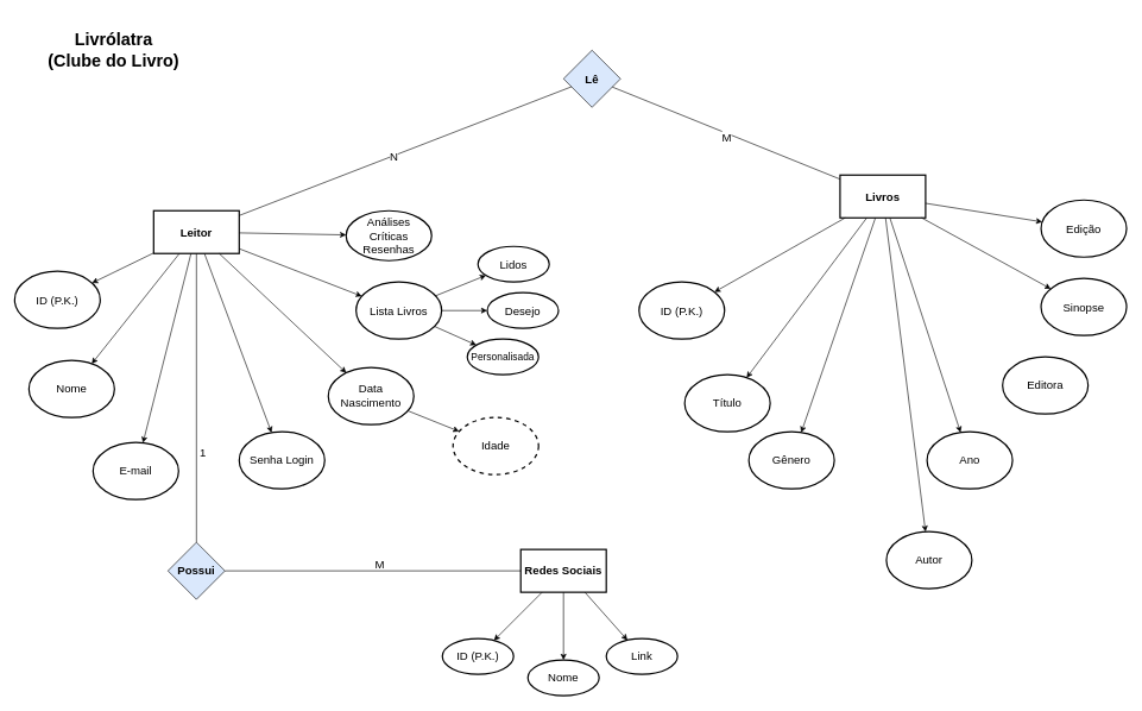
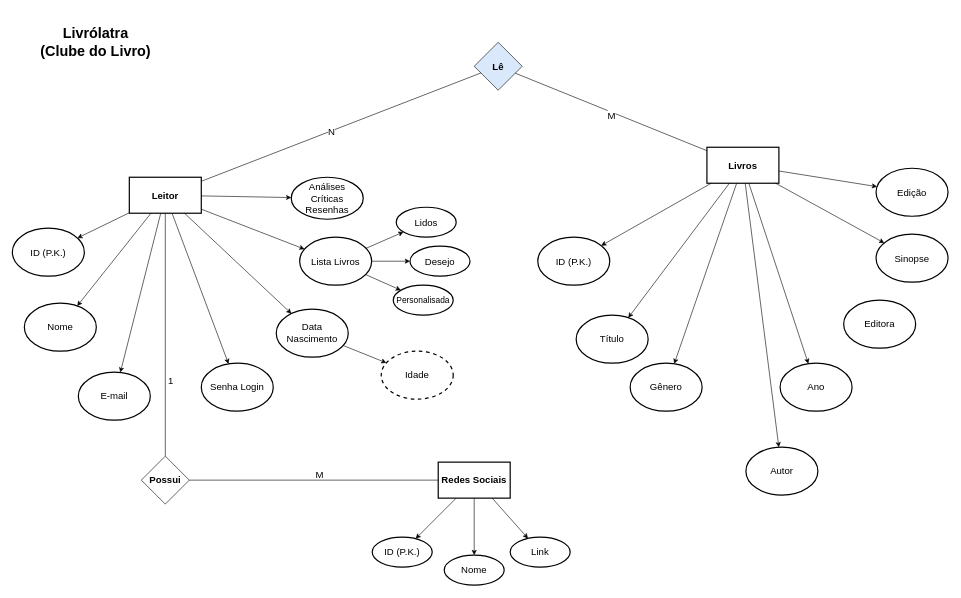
- <mxCell id="24" value="&lt;span style=&quot;font-size: 16px;&quot;&gt;Lidos&lt;br&gt;&lt;/span&gt;" style="ellipse;whiteSpace=wrap;html=1;strokeColor=default;strokeWidth=2;fillColor=none;rounded=0;" parent="1" vertex="1"><mxGeometry x="670" y="345" width="100" height="50" as="geometry" /></mxCell>
+ <mxCell id="24" value="&lt;span style=&quot;font-size: 16px;&quot;&gt;Lidos&lt;br&gt;&lt;/span&gt;" style="ellipse;whiteSpace=wrap;html=1;strokeColor=default;strokeWidth=2;fillColor=none;rounded=0;" parent="1" vertex="1"><mxGeometry x="660" y="345" width="100" height="50" as="geometry" /></mxCell>
- <mxCell id="54" value="&lt;b&gt;&lt;font style=&quot;font-size: 16px;&quot;&gt;Possui&lt;/font&gt;&lt;/b&gt;" style="rhombus;whiteSpace=wrap;html=1;rounded=0;fillColor=#dae8fc;" vertex="1" parent="1"><mxGeometry x="235" y="760" width="80" height="80" as="geometry" /></mxCell>
+ <mxCell id="54" value="&lt;b&gt;&lt;font style=&quot;font-size: 16px;&quot;&gt;Possui&lt;/font&gt;&lt;/b&gt;" style="rhombus;whiteSpace=wrap;html=1;rounded=0;" vertex="1" parent="1"><mxGeometry x="235" y="760" width="80" height="80" as="geometry" /></mxCell>
